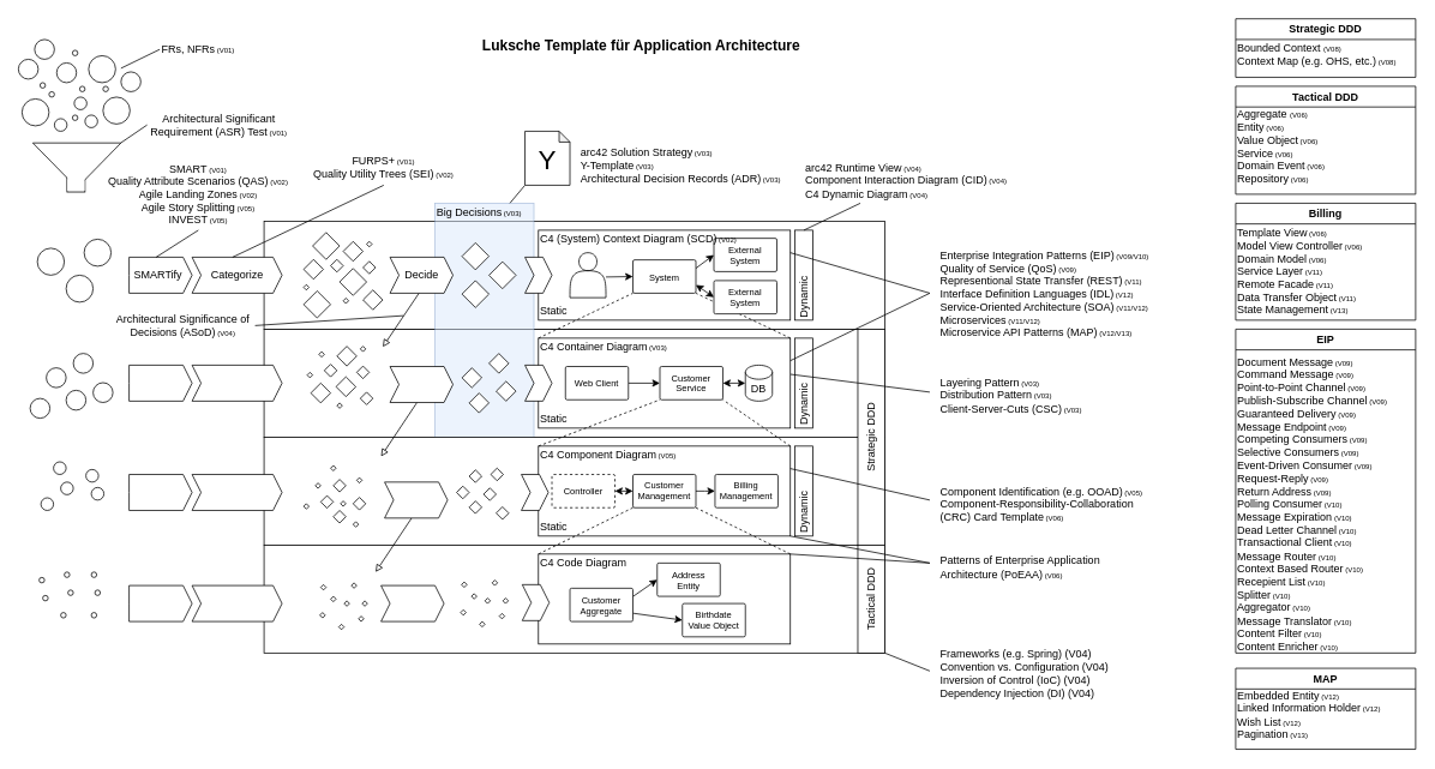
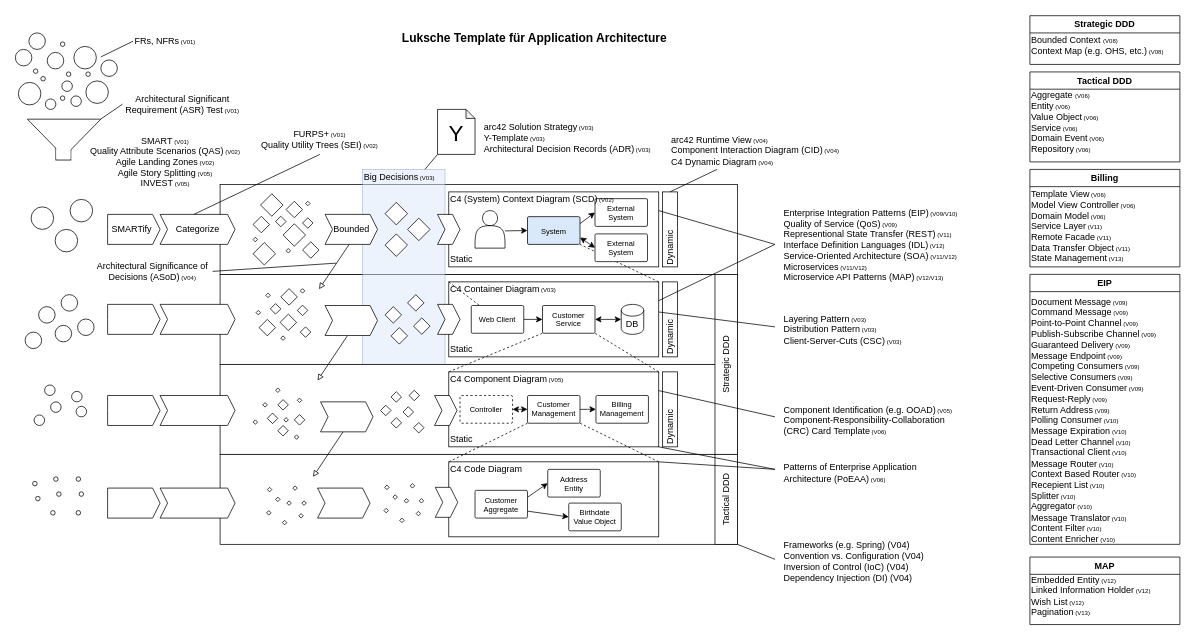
- <mxCell id="41" value="" style="endArrow=none;html=1;rounded=0;exitX=0;exitY=0;exitDx=30;exitDy=0;exitPerimeter=0;entryX=0.5;entryY=1;entryDx=0;entryDy=0;" parent="1" source="9" target="39" edge="1"><mxGeometry width="50" height="50" relative="1" as="geometry"><mxPoint x="313" y="185" as="sourcePoint" /><mxPoint x="363" y="135" as="targetPoint" /></mxGeometry></mxCell>
- <mxCell id="25" value="Decide" style="html=1;shadow=0;dashed=0;align=center;verticalAlign=middle;shape=mxgraph.arrows2.arrow;dy=0;dx=10;notch=10;" parent="1" vertex="1"><mxGeometry x="433" y="285" width="70" height="40" as="geometry" /></mxCell>
+ <mxCell id="25" value="Bounded" style="html=1;shadow=0;dashed=0;align=center;verticalAlign=middle;shape=mxgraph.arrows2.arrow;dy=0;dx=10;notch=10;" parent="1" vertex="1"><mxGeometry x="433" y="285" width="70" height="40" as="geometry" /></mxCell>
- <mxCell id="33" value="System" style="rounded=1;whiteSpace=wrap;html=1;arcSize=5;fontSize=10;" parent="1" vertex="1"><mxGeometry x="703" y="288" width="70" height="37" as="geometry" /></mxCell>
+ <mxCell id="33" value="System" style="rounded=1;whiteSpace=wrap;html=1;arcSize=5;fontSize=10;fillColor=#dae8fc;" parent="1" vertex="1"><mxGeometry x="703" y="288" width="70" height="37" as="geometry" /></mxCell>
- <mxCell id="50" value="" style="endArrow=none;dashed=1;html=1;rounded=0;exitX=0;exitY=0;exitDx=0;exitDy=0;entryX=0;entryY=1;entryDx=0;entryDy=0;" parent="1" source="44" target="33" edge="1"><mxGeometry width="50" height="50" relative="1" as="geometry"><mxPoint x="673" y="405" as="sourcePoint" /><mxPoint x="723" y="355" as="targetPoint" /></mxGeometry></mxCell>
+ <mxCell id="50" value="" style="endArrow=none;dashed=1;html=1;rounded=0;exitX=0;exitY=0;exitDx=0;exitDy=0;" parent="1" source="44" target="54" edge="1"><mxGeometry width="50" height="50" relative="1" as="geometry"><mxPoint x="673" y="405" as="sourcePoint" /><mxPoint x="723" y="355" as="targetPoint" /></mxGeometry></mxCell>
- <mxCell id="55" value="Customer Service" style="rounded=1;whiteSpace=wrap;html=1;arcSize=5;fontSize=10;" parent="1" vertex="1"><mxGeometry x="733" y="406.5" width="70" height="37" as="geometry" /></mxCell>
+ <mxCell id="55" value="Customer Service" style="rounded=1;whiteSpace=wrap;html=1;arcSize=5;fontSize=10;" parent="1" vertex="1"><mxGeometry x="723" y="406.5" width="70" height="37" as="geometry" /></mxCell>
